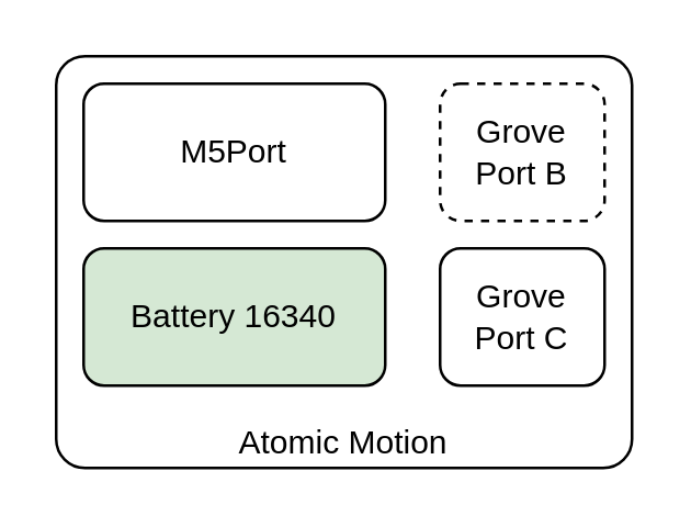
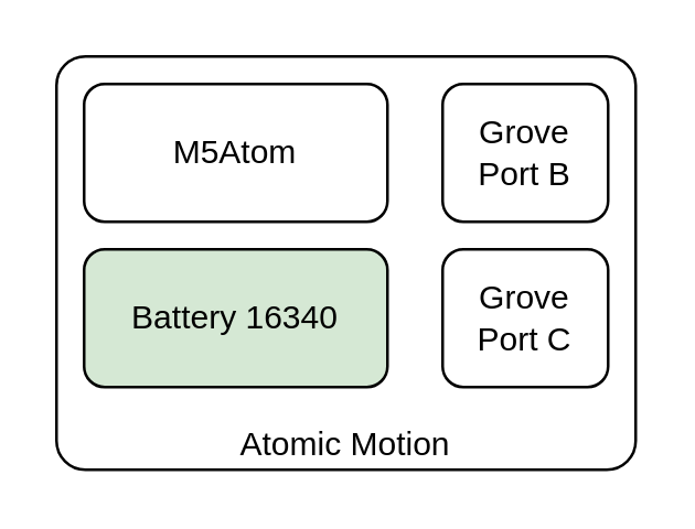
- <mxCell id="3" value="M5Port" style="rounded=1;whiteSpace=wrap;html=1;" vertex="1" parent="1"><mxGeometry x="30" y="30" width="110" height="50" as="geometry" /></mxCell>
+ <mxCell id="3" value="M5Atom" style="rounded=1;whiteSpace=wrap;html=1;" vertex="1" parent="1"><mxGeometry x="30" y="30" width="110" height="50" as="geometry" /></mxCell>
- <mxCell id="5" value="Grove&lt;br&gt;Port B" style="rounded=1;whiteSpace=wrap;html=1;dashed=1;" vertex="1" parent="1"><mxGeometry x="160" y="30" width="60" height="50" as="geometry" /></mxCell>
+ <mxCell id="5" value="Grove&lt;br&gt;Port B" style="rounded=1;whiteSpace=wrap;html=1;" vertex="1" parent="1"><mxGeometry x="160" y="30" width="60" height="50" as="geometry" /></mxCell>
